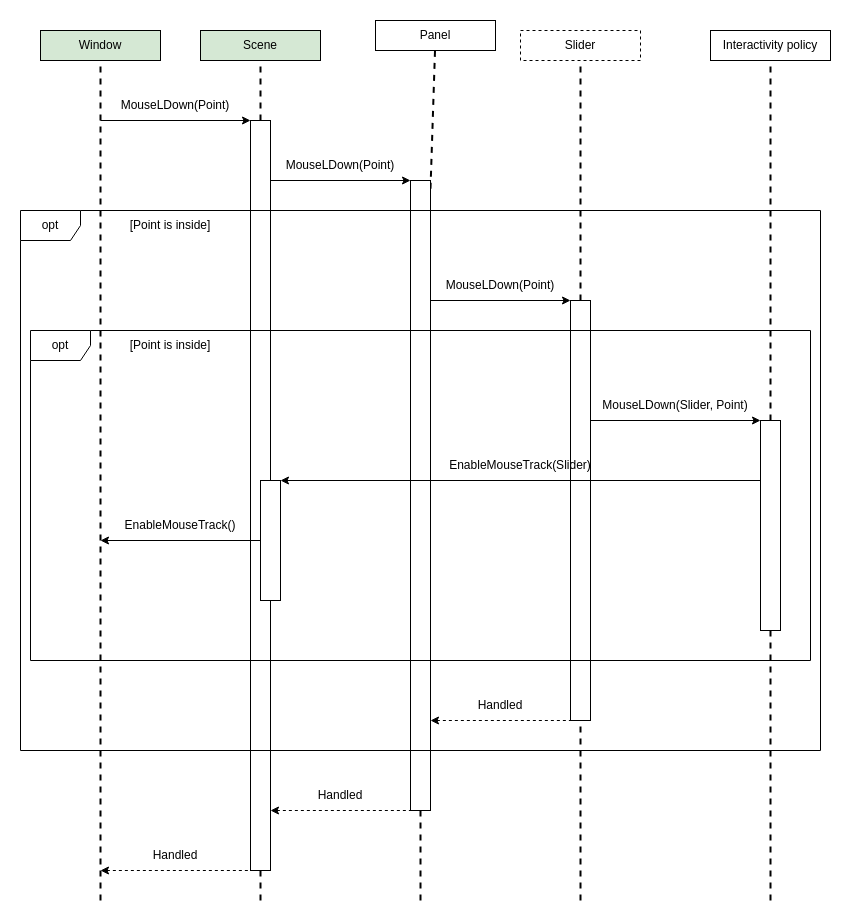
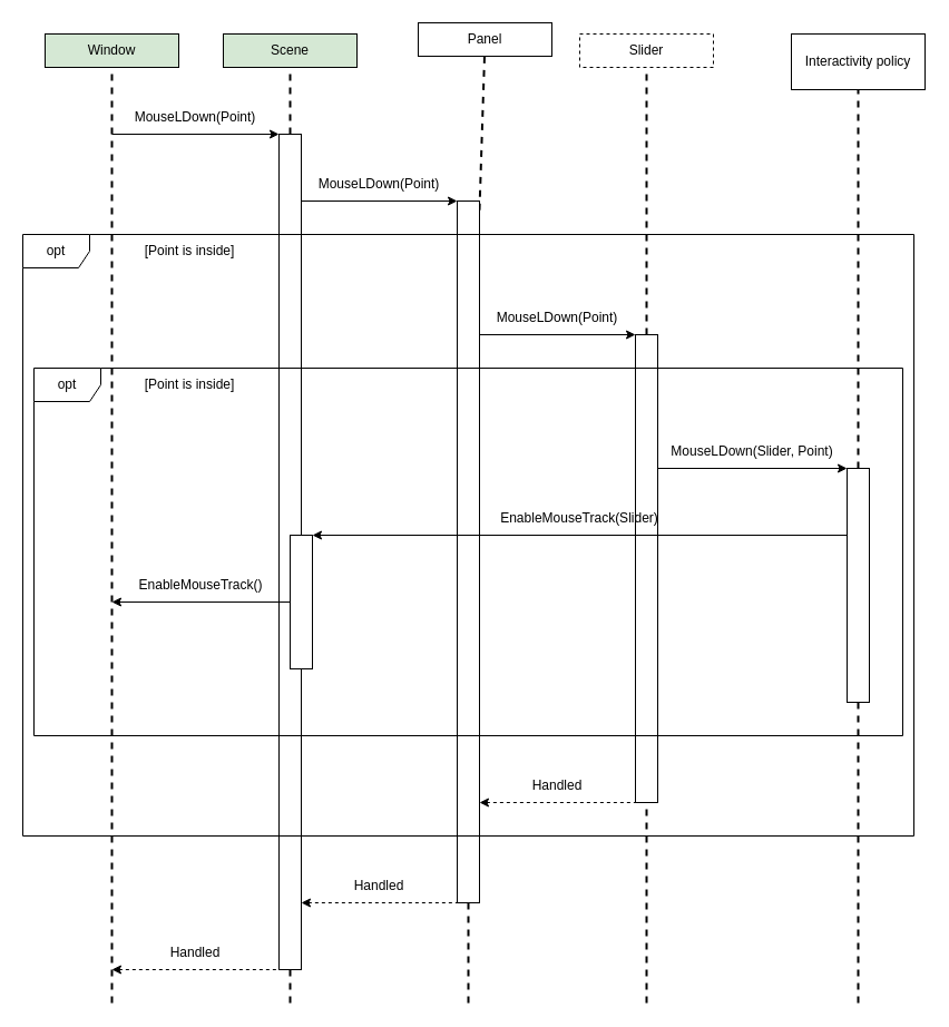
- <mxCell id="6" value="Interactivity policy" style="rounded=0;whiteSpace=wrap;html=1;" parent="1" vertex="1"><mxGeometry x="710" y="30" width="120" height="30" as="geometry" /></mxCell>
+ <mxCell id="6" value="Interactivity policy" style="rounded=0;whiteSpace=wrap;html=1;" parent="1" vertex="1"><mxGeometry x="710" y="30" width="120" height="50" as="geometry" /></mxCell>
